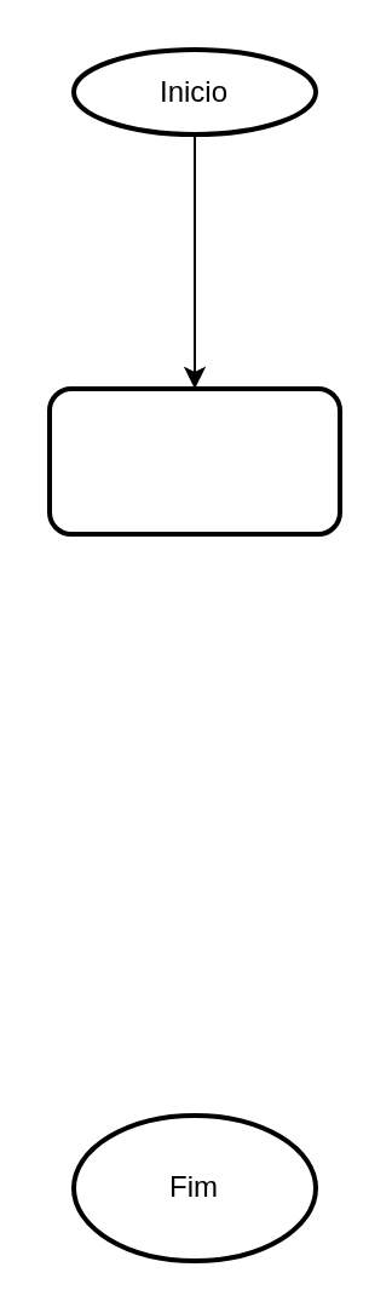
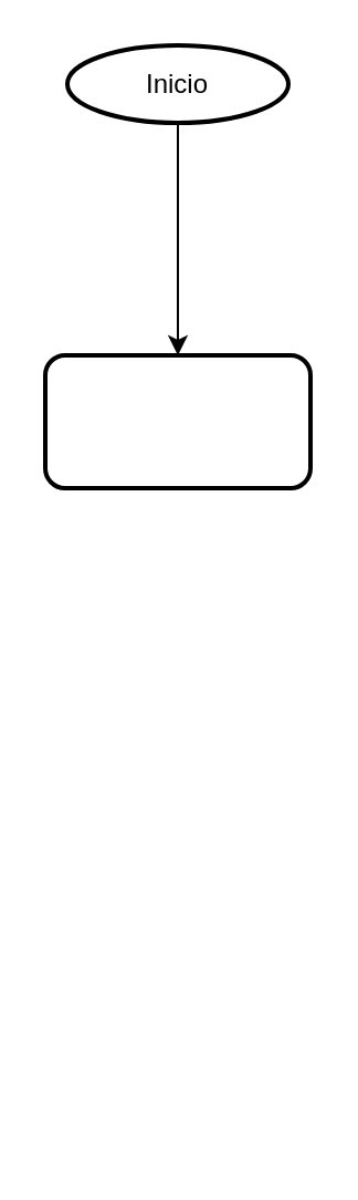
- <mxCell id="4" value="Fim" style="strokeWidth=2;html=1;shape=mxgraph.flowchart.start_1;whiteSpace=wrap;" parent="1" vertex="1"><mxGeometry x="30" y="460" width="100" height="60" as="geometry" /></mxCell>
